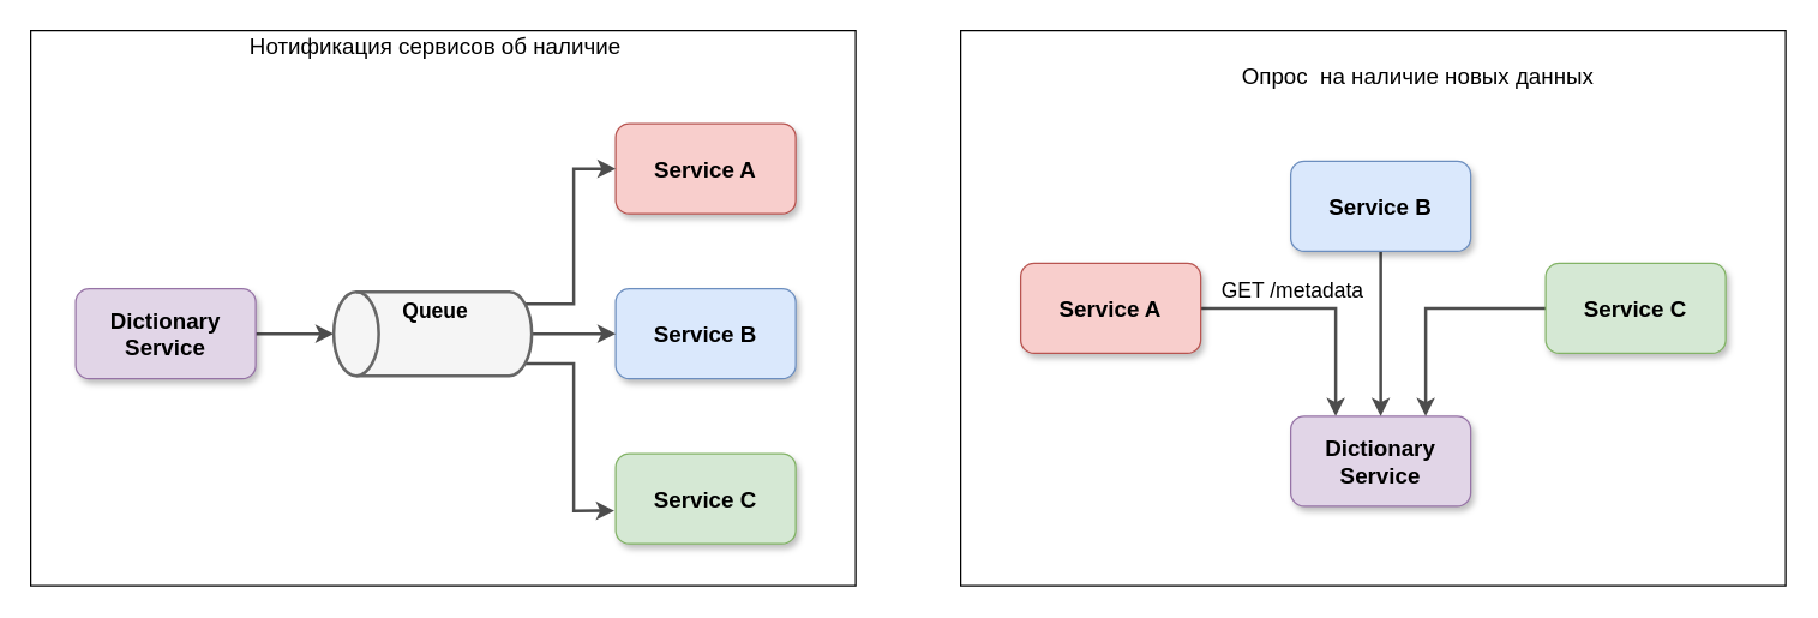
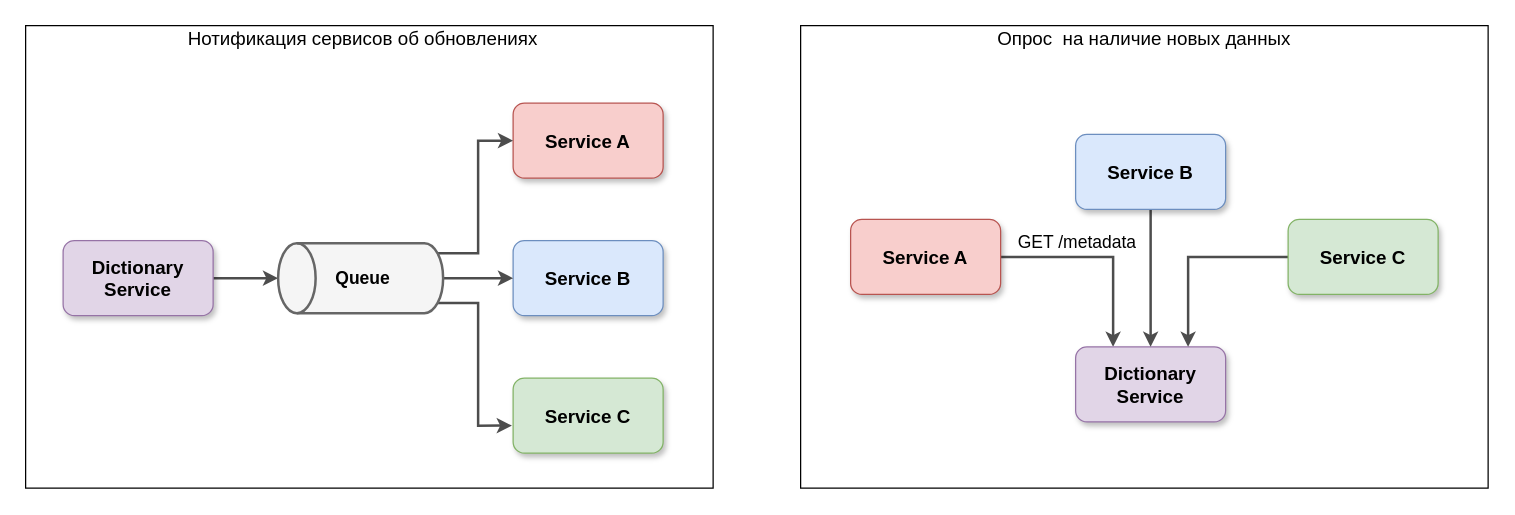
- <mxCell id="21" value="Нотификация сервисов об наличие" style="text;html=1;strokeColor=none;fillColor=none;align=center;verticalAlign=middle;whiteSpace=wrap;rounded=0;fontSize=15;" parent="1" vertex="1"><mxGeometry x="145" y="20" width="290" height="20" as="geometry" /></mxCell>
+ <mxCell id="21" value="Нотификация сервисов об обновлениях" style="text;html=1;strokeColor=none;fillColor=none;align=center;verticalAlign=middle;whiteSpace=wrap;rounded=0;fontSize=15;" parent="1" vertex="1"><mxGeometry x="145" y="20" width="290" height="20" as="geometry" /></mxCell>
- <mxCell id="20" value="Опрос&amp;nbsp; на наличие новых данных" style="text;html=1;strokeColor=none;fillColor=none;align=center;verticalAlign=middle;whiteSpace=wrap;rounded=0;fontSize=15;" parent="1" vertex="1"><mxGeometry x="825" y="40" width="240" height="20" as="geometry" /></mxCell>
+ <mxCell id="20" value="Опрос&amp;nbsp; на наличие новых данных" style="text;html=1;strokeColor=none;fillColor=none;align=center;verticalAlign=middle;whiteSpace=wrap;rounded=0;fontSize=15;" parent="1" vertex="1"><mxGeometry x="795" y="20" width="240" height="20" as="geometry" /></mxCell>
- <mxCell id="23" value="Queue" style="text;html=1;strokeColor=none;fillColor=none;align=center;verticalAlign=middle;whiteSpace=wrap;rounded=0;fontSize=14;flipV=0;fontStyle=1" parent="1" vertex="1"><mxGeometry x="270" y="197" width="40" height="20" as="geometry" /></mxCell>
+ <mxCell id="23" value="Queue" style="text;html=1;strokeColor=none;fillColor=none;align=center;verticalAlign=middle;whiteSpace=wrap;rounded=0;fontSize=14;flipV=0;fontStyle=1" parent="1" vertex="1"><mxGeometry x="270" y="212" width="40" height="20" as="geometry" /></mxCell>
